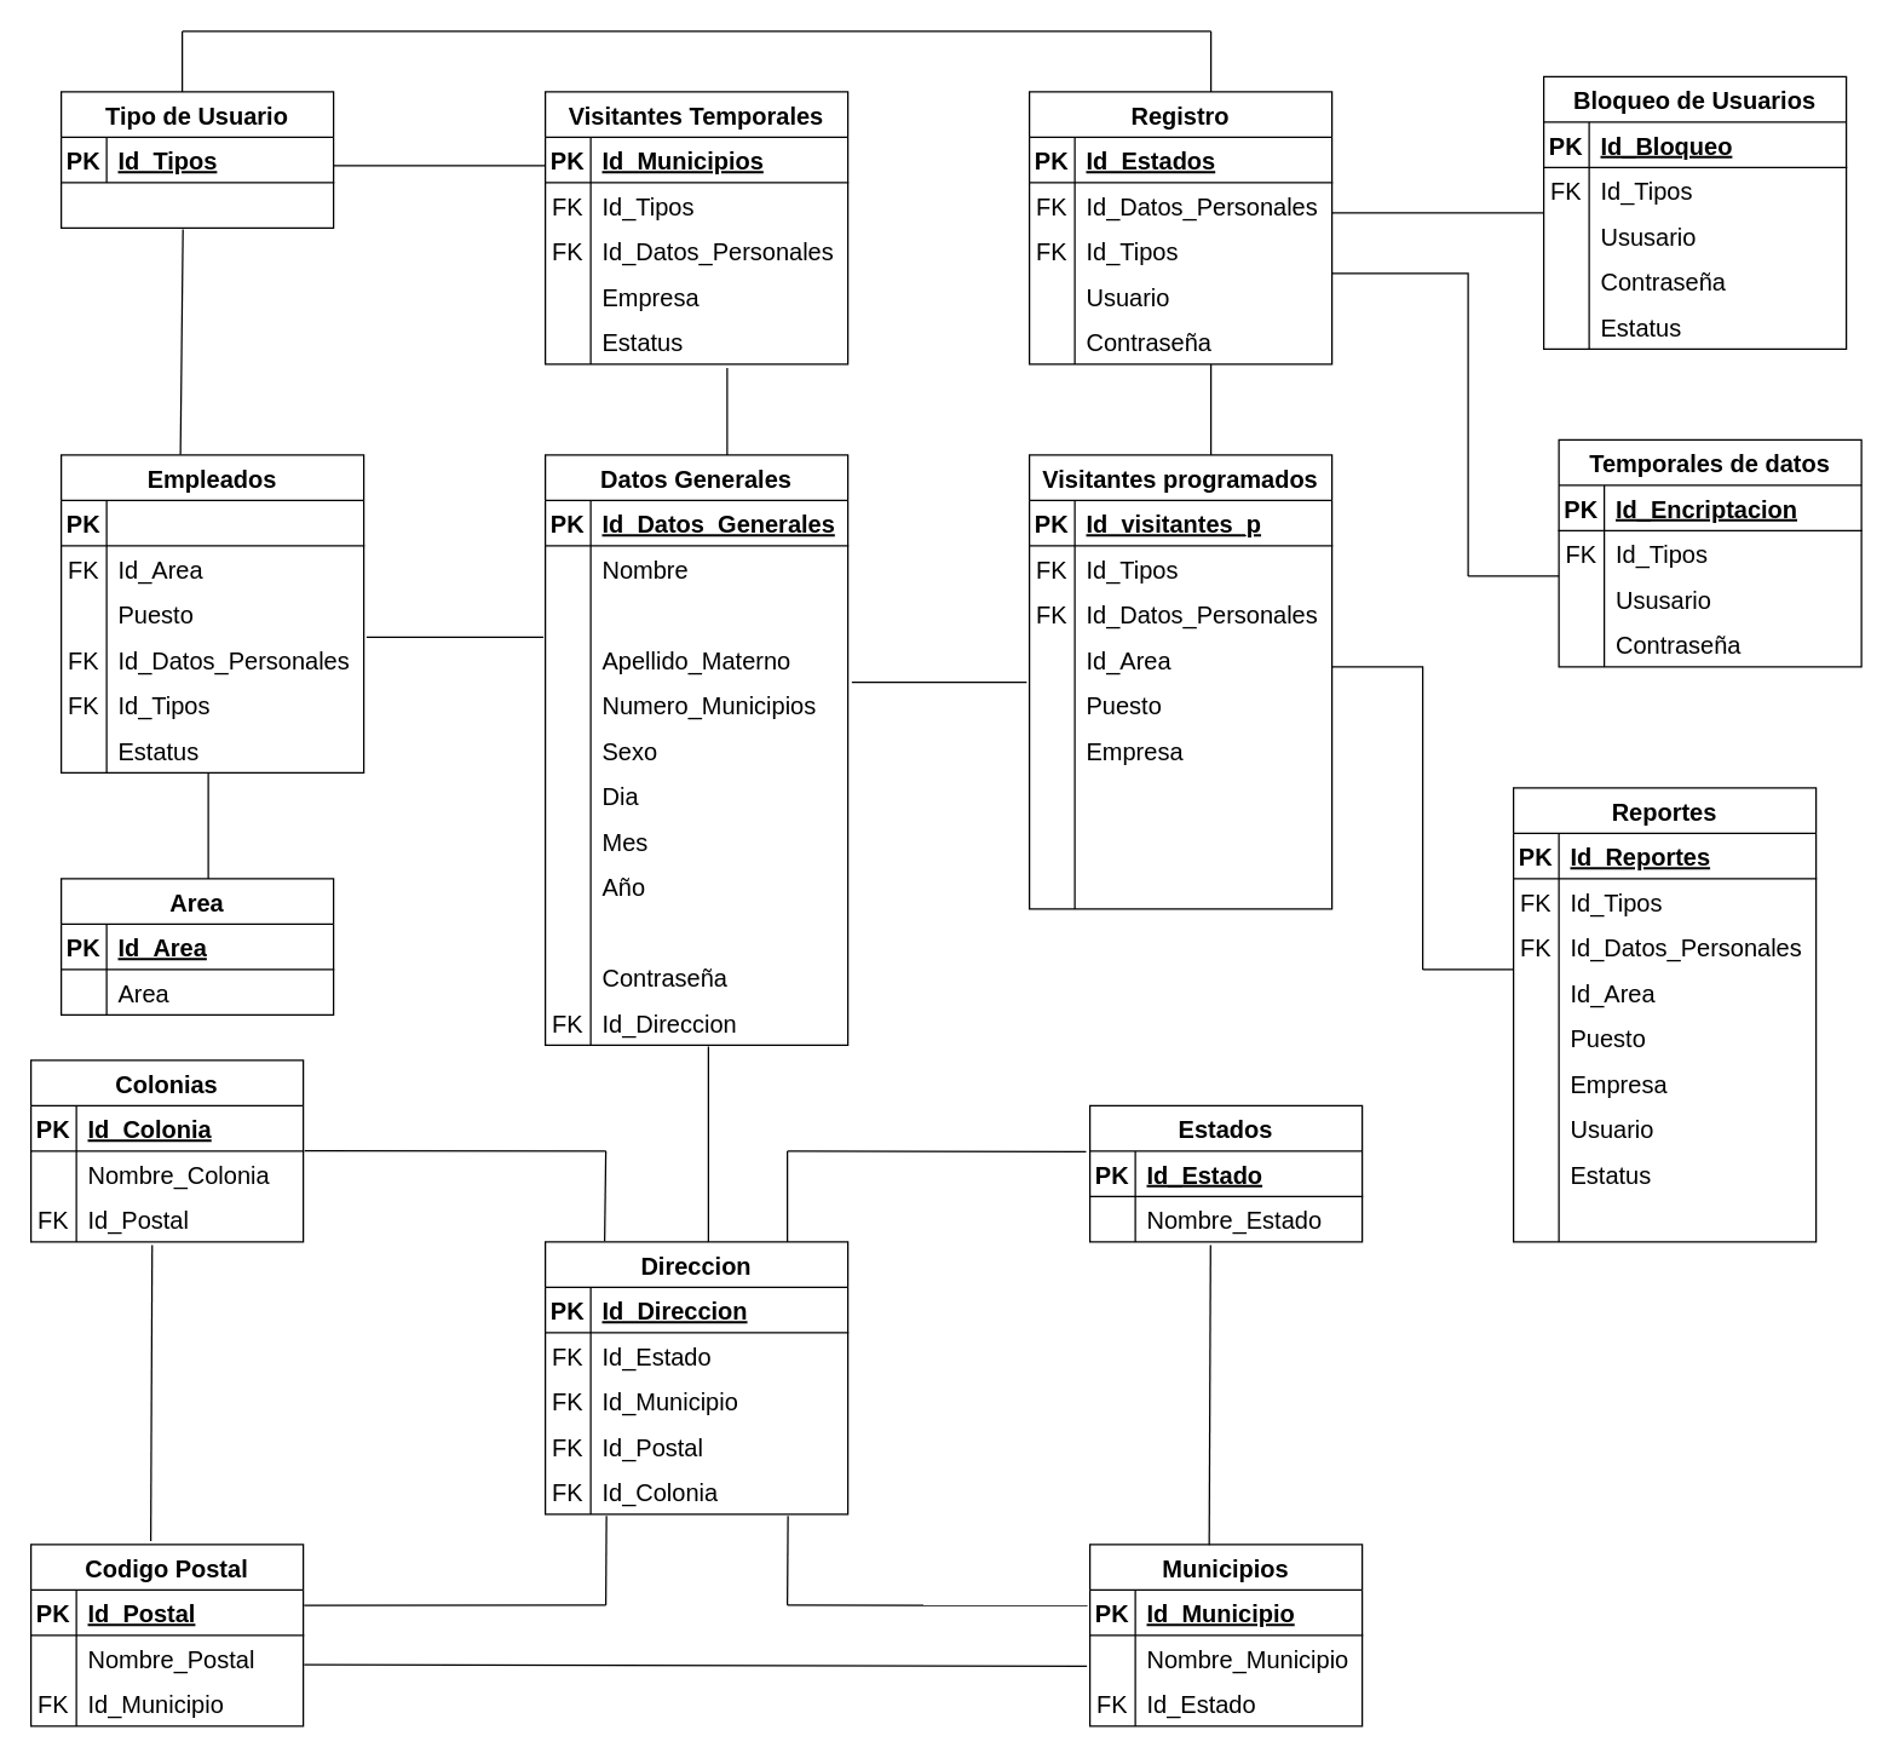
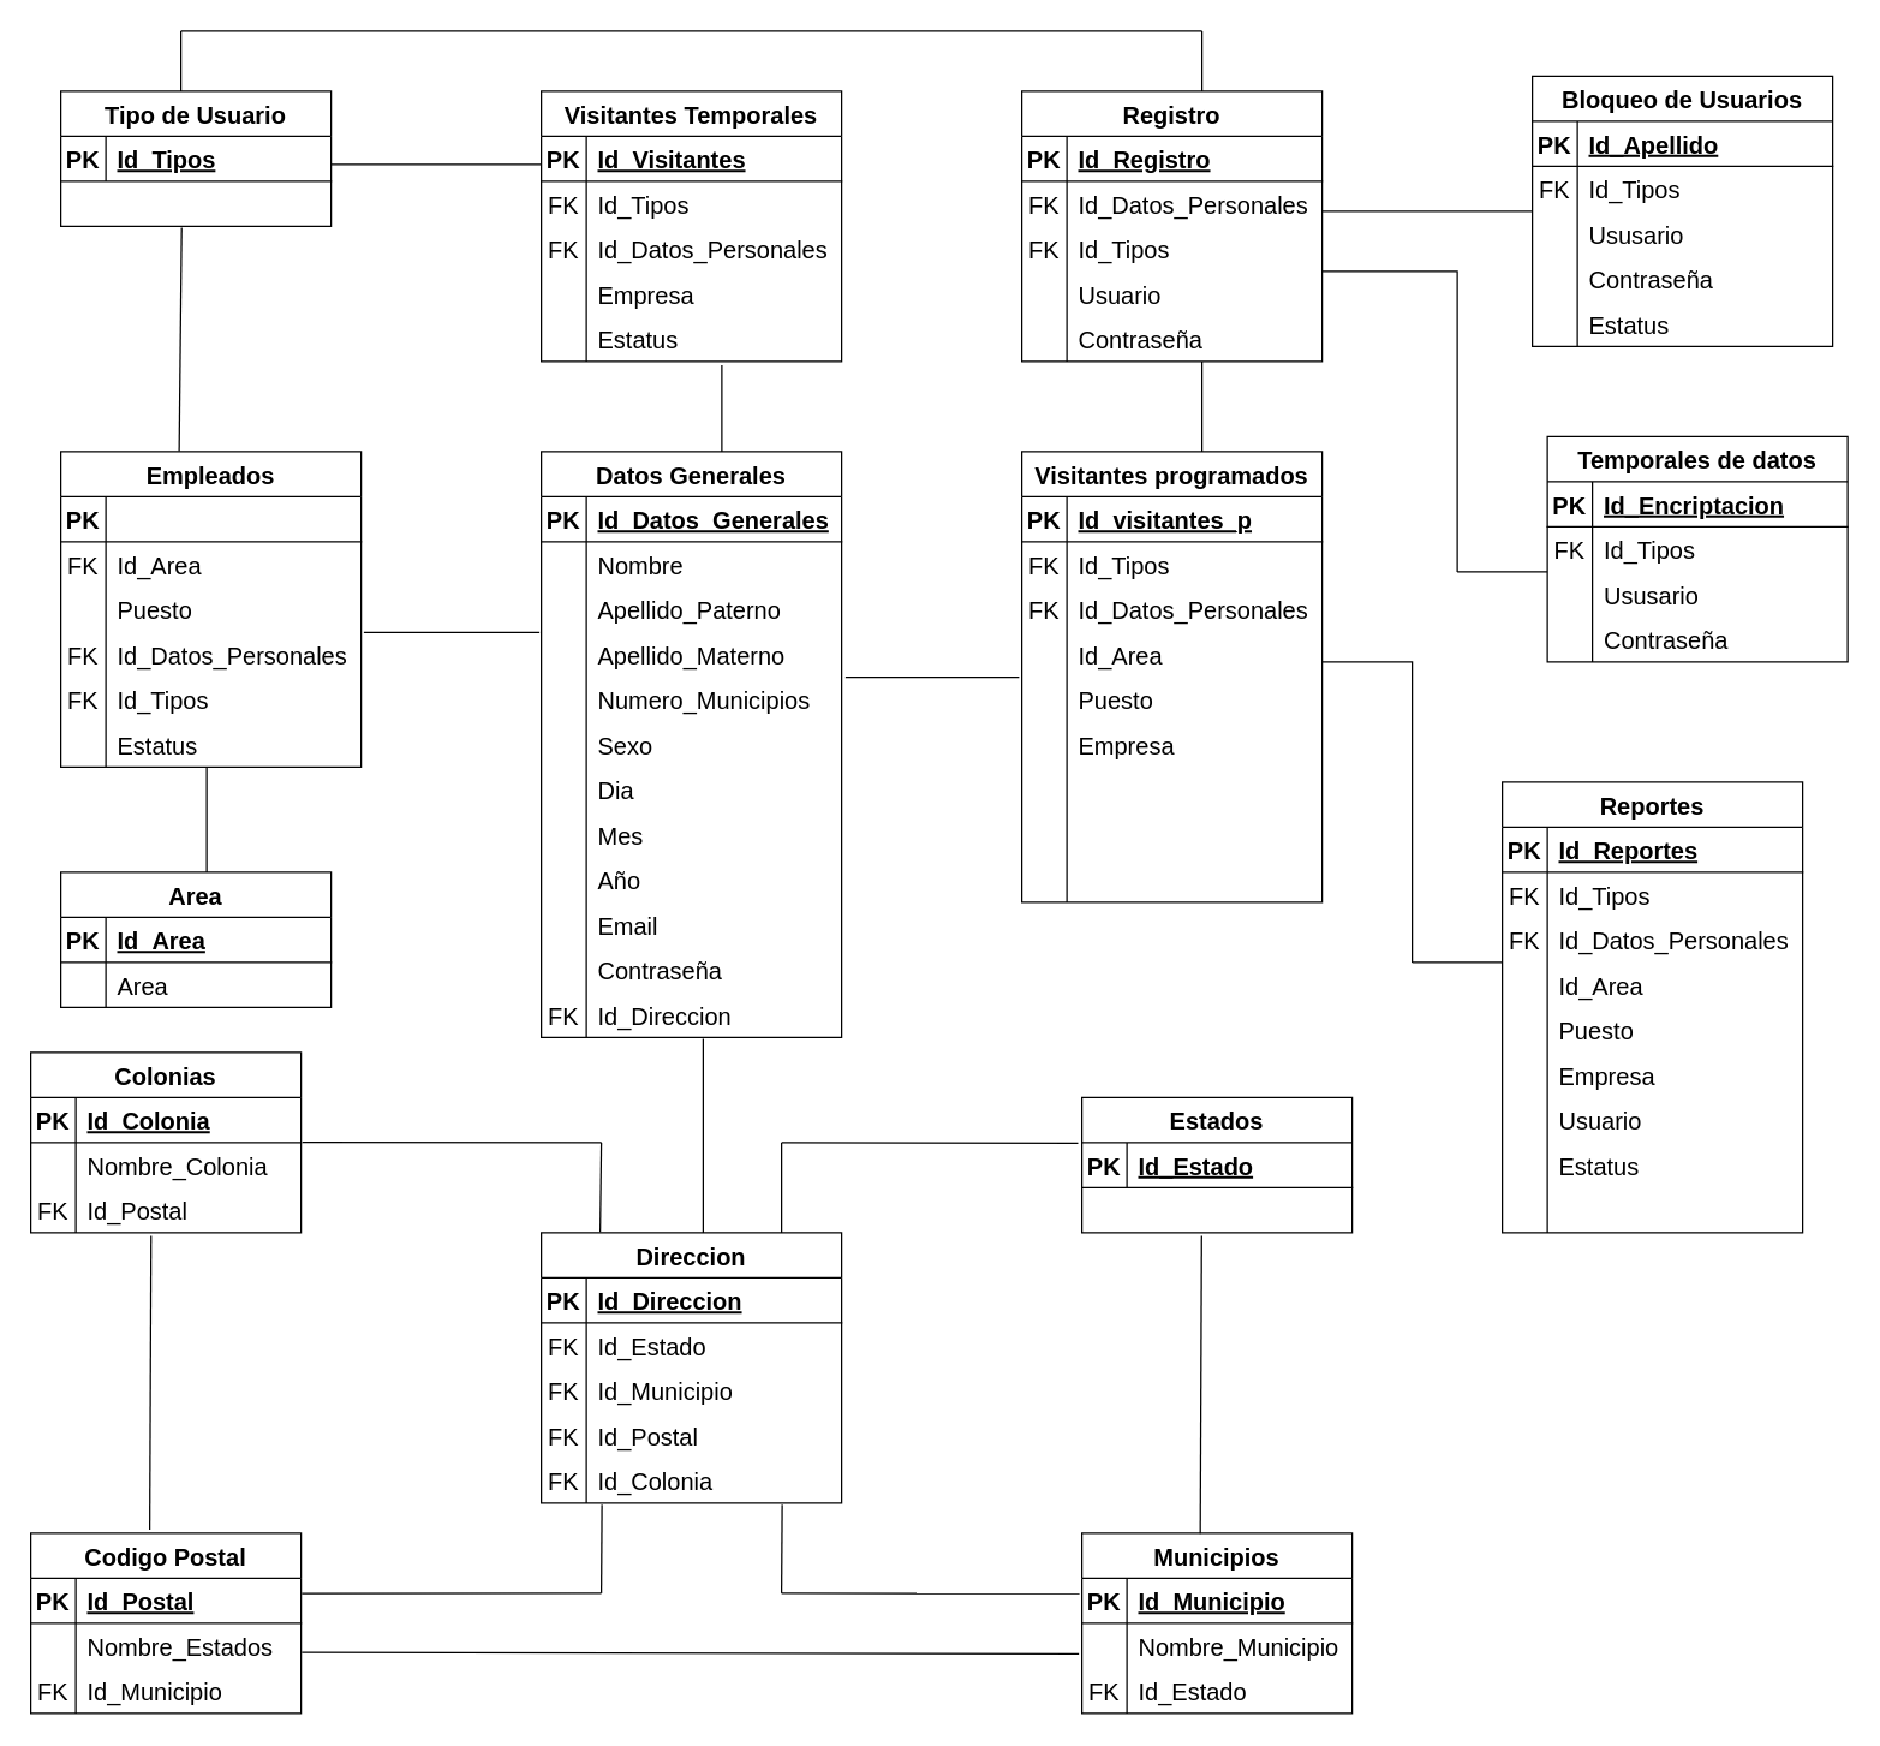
- <mxCell id="209" value="Id_Bloqueo" style="shape=partialRectangle;connectable=0;fillColor=none;top=0;left=0;bottom=0;right=0;align=left;spacingLeft=6;fontStyle=5;overflow=hidden;fontSize=16;" vertex="1" parent="207"><mxGeometry x="30" width="170" height="30" as="geometry"><mxRectangle width="170" height="30" as="alternateBounds" /></mxGeometry></mxCell>
+ <mxCell id="209" value="Id_Apellido" style="shape=partialRectangle;connectable=0;fillColor=none;top=0;left=0;bottom=0;right=0;align=left;spacingLeft=6;fontStyle=5;overflow=hidden;fontSize=16;" vertex="1" parent="207"><mxGeometry x="30" width="170" height="30" as="geometry"><mxRectangle width="170" height="30" as="alternateBounds" /></mxGeometry></mxCell>
- <mxCell id="11" value="Id_Municipios" style="shape=partialRectangle;connectable=0;fillColor=none;top=0;left=0;bottom=0;right=0;align=left;spacingLeft=6;fontStyle=5;overflow=hidden;fontSize=16;" parent="9" vertex="1"><mxGeometry x="30" width="170" height="30" as="geometry"><mxRectangle width="170" height="30" as="alternateBounds" /></mxGeometry></mxCell>
+ <mxCell id="11" value="Id_Visitantes" style="shape=partialRectangle;connectable=0;fillColor=none;top=0;left=0;bottom=0;right=0;align=left;spacingLeft=6;fontStyle=5;overflow=hidden;fontSize=16;" parent="9" vertex="1"><mxGeometry x="30" width="170" height="30" as="geometry"><mxRectangle width="170" height="30" as="alternateBounds" /></mxGeometry></mxCell>
- <mxCell id="27" value="Id_Estados" style="shape=partialRectangle;connectable=0;fillColor=none;top=0;left=0;bottom=0;right=0;align=left;spacingLeft=6;fontStyle=5;overflow=hidden;fontSize=16;" parent="25" vertex="1"><mxGeometry x="30" width="170" height="30" as="geometry"><mxRectangle width="170" height="30" as="alternateBounds" /></mxGeometry></mxCell>
+ <mxCell id="27" value="Id_Registro" style="shape=partialRectangle;connectable=0;fillColor=none;top=0;left=0;bottom=0;right=0;align=left;spacingLeft=6;fontStyle=5;overflow=hidden;fontSize=16;" parent="25" vertex="1"><mxGeometry x="30" width="170" height="30" as="geometry"><mxRectangle width="170" height="30" as="alternateBounds" /></mxGeometry></mxCell>
+ <mxCell id="74" value="Apellido_Paterno" style="shape=partialRectangle;connectable=0;fillColor=none;top=0;left=0;bottom=0;right=0;align=left;spacingLeft=6;overflow=hidden;fontSize=16;" parent="72" vertex="1"><mxGeometry x="30" width="170" height="30" as="geometry"><mxRectangle width="170" height="30" as="alternateBounds" /></mxGeometry></mxCell>
+ <mxCell id="95" value="Email" style="shape=partialRectangle;connectable=0;fillColor=none;top=0;left=0;bottom=0;right=0;align=left;spacingLeft=6;overflow=hidden;fontSize=16;" parent="93" vertex="1"><mxGeometry x="30" width="170" height="30" as="geometry"><mxRectangle width="170" height="30" as="alternateBounds" /></mxGeometry></mxCell>
- <mxCell id="124" value="Nombre_Estado" style="shape=partialRectangle;connectable=0;fillColor=none;top=0;left=0;bottom=0;right=0;align=left;spacingLeft=6;overflow=hidden;fontSize=16;" parent="122" vertex="1"><mxGeometry x="30" width="150" height="30" as="geometry"><mxRectangle width="150" height="30" as="alternateBounds" /></mxGeometry></mxCell>
- <mxCell id="141" value="Nombre_Postal" style="shape=partialRectangle;connectable=0;fillColor=none;top=0;left=0;bottom=0;right=0;align=left;spacingLeft=6;overflow=hidden;fontSize=16;" parent="139" vertex="1"><mxGeometry x="30" width="150" height="30" as="geometry"><mxRectangle width="150" height="30" as="alternateBounds" /></mxGeometry></mxCell>
+ <mxCell id="141" value="Nombre_Estados" style="shape=partialRectangle;connectable=0;fillColor=none;top=0;left=0;bottom=0;right=0;align=left;spacingLeft=6;overflow=hidden;fontSize=16;" parent="139" vertex="1"><mxGeometry x="30" width="150" height="30" as="geometry"><mxRectangle width="150" height="30" as="alternateBounds" /></mxGeometry></mxCell>
